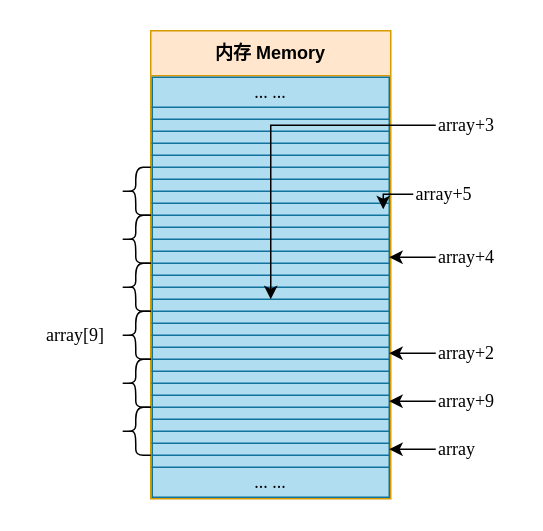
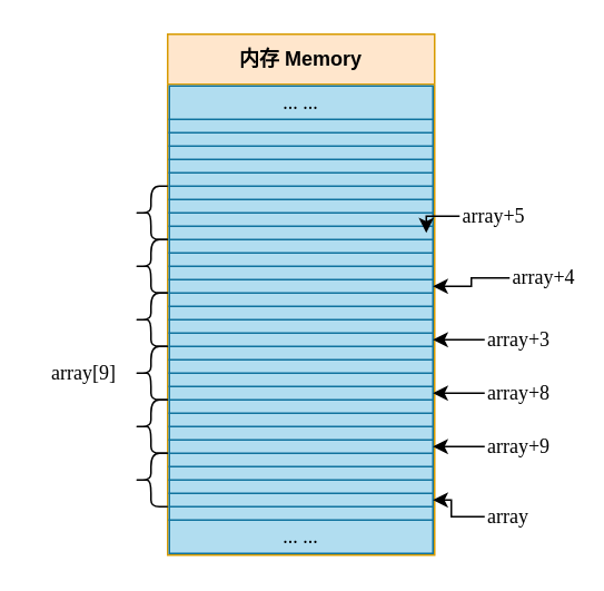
- <mxCell id="48" value="&lt;font face=&quot;consolas&quot;&gt;array+3&lt;/font&gt;" style="text;html=1;strokeColor=none;fillColor=none;align=left;verticalAlign=middle;whiteSpace=wrap;rounded=0;" parent="1" vertex="1"><mxGeometry x="290" y="68" width="50" height="30" as="geometry" /></mxCell>
+ <mxCell id="48" value="&lt;font face=&quot;consolas&quot;&gt;array+3&lt;/font&gt;" style="text;html=1;strokeColor=none;fillColor=none;align=left;verticalAlign=middle;whiteSpace=wrap;rounded=0;" parent="1" vertex="1"><mxGeometry x="290" y="188" width="50" height="30" as="geometry" /></mxCell>
- <mxCell id="51" value="&lt;font face=&quot;consolas&quot;&gt;array+4&lt;/font&gt;" style="text;html=1;strokeColor=none;fillColor=none;align=left;verticalAlign=middle;whiteSpace=wrap;rounded=0;" parent="1" vertex="1"><mxGeometry x="290" y="156" width="50" height="30" as="geometry" /></mxCell>
+ <mxCell id="51" value="&lt;font face=&quot;consolas&quot;&gt;array+4&lt;/font&gt;" style="text;html=1;strokeColor=none;fillColor=none;align=left;verticalAlign=middle;whiteSpace=wrap;rounded=0;" parent="1" vertex="1"><mxGeometry x="305" y="151" width="50" height="30" as="geometry" /></mxCell>
- <mxCell id="47" value="&lt;font face=&quot;consolas&quot;&gt;array+2&lt;br&gt;&lt;/font&gt;" style="text;html=1;strokeColor=none;fillColor=none;align=left;verticalAlign=middle;whiteSpace=wrap;rounded=0;" parent="1" vertex="1"><mxGeometry x="290" y="220" width="50" height="30" as="geometry" /></mxCell>
+ <mxCell id="47" value="&lt;font face=&quot;consolas&quot;&gt;array+8&lt;br&gt;&lt;/font&gt;" style="text;html=1;strokeColor=none;fillColor=none;align=left;verticalAlign=middle;whiteSpace=wrap;rounded=0;" parent="1" vertex="1"><mxGeometry x="290" y="220" width="50" height="30" as="geometry" /></mxCell>
- <mxCell id="37" value="&lt;font face=&quot;consolas&quot;&gt;array&lt;/font&gt;" style="text;html=1;strokeColor=none;fillColor=none;align=left;verticalAlign=middle;whiteSpace=wrap;rounded=0;" parent="1" vertex="1"><mxGeometry x="290" y="284" width="50" height="30" as="geometry" /></mxCell>
+ <mxCell id="37" value="&lt;font face=&quot;consolas&quot;&gt;array&lt;/font&gt;" style="text;html=1;strokeColor=none;fillColor=none;align=left;verticalAlign=middle;whiteSpace=wrap;rounded=0;" parent="1" vertex="1"><mxGeometry x="290" y="294" width="50" height="30" as="geometry" /></mxCell>
